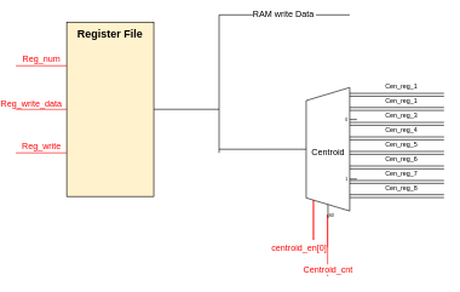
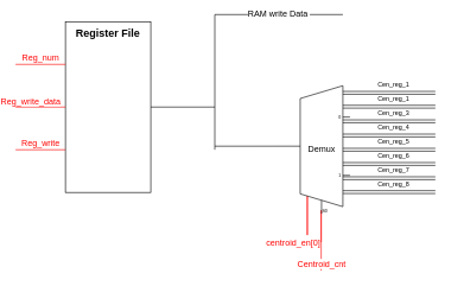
- <mxCell id="2" value="Register File" style="rounded=0;whiteSpace=wrap;html=1;verticalAlign=top;fontStyle=1;fontSize=15;fillColor=#fff2cc;" vertex="1" parent="1"><mxGeometry x="90" y="30" width="120" height="240" as="geometry" /></mxCell>
+ <mxCell id="2" value="Register File" style="rounded=0;whiteSpace=wrap;html=1;verticalAlign=top;fontStyle=1;fontSize=15;" vertex="1" parent="1"><mxGeometry x="90" y="30" width="120" height="240" as="geometry" /></mxCell>
- <mxCell id="12" value="Centroid" style="shadow=0;dashed=0;align=center;fillColor=#ffffff;html=1;strokeWidth=1;shape=mxgraph.electrical.abstract.mux2;operation=demux;fontSize=12;fontColor=#000000;" vertex="1" parent="1"><mxGeometry x="410" y="120" width="80" height="180" as="geometry" /></mxCell>
+ <mxCell id="12" value="Demux" style="shadow=0;dashed=0;align=center;fillColor=#ffffff;html=1;strokeWidth=1;shape=mxgraph.electrical.abstract.mux2;operation=demux;fontSize=12;fontColor=#000000;" vertex="1" parent="1"><mxGeometry x="410" y="120" width="80" height="180" as="geometry" /></mxCell>
